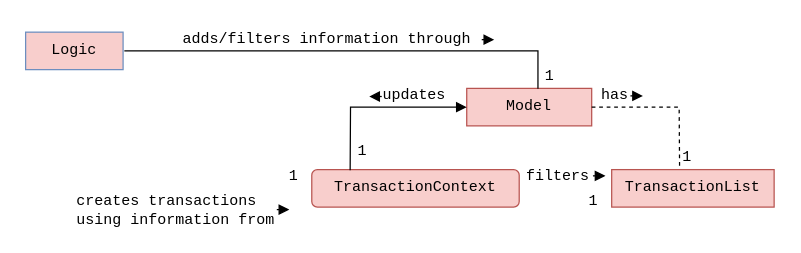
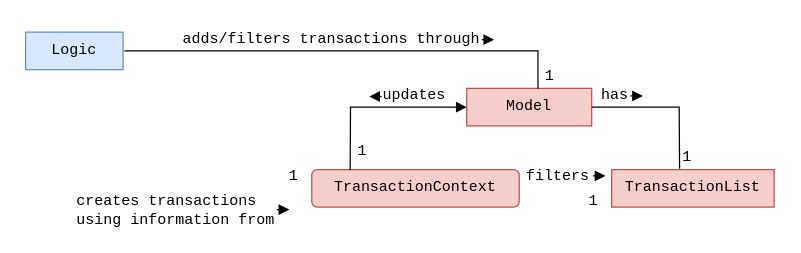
- <mxCell id="10" value="&lt;font face=&quot;Courier New&quot;&gt;adds/filters information through&lt;/font&gt;" style="text;html=1;resizable=0;points=[];autosize=1;align=left;verticalAlign=top;spacingTop=-4;" vertex="1" parent="1"><mxGeometry x="144" y="20" width="250" height="20" as="geometry" /></mxCell>
+ <mxCell id="10" value="&lt;font face=&quot;Courier New&quot;&gt;adds/filters transactions through&lt;/font&gt;" style="text;html=1;resizable=0;points=[];autosize=1;align=left;verticalAlign=top;spacingTop=-4;" vertex="1" parent="1"><mxGeometry x="144" y="20" width="250" height="20" as="geometry" /></mxCell>
- <mxCell id="3" value="Logic" style="rounded=0;whiteSpace=wrap;html=1;fillColor=#f8cecc;strokeColor=#6c8ebf;fontFamily=Courier New;" parent="1" vertex="1"><mxGeometry x="20" y="25" width="78" height="30" as="geometry" /></mxCell>
+ <mxCell id="3" value="Logic" style="rounded=0;whiteSpace=wrap;html=1;fillColor=#dae8fc;strokeColor=#6c8ebf;fontFamily=Courier New;" parent="1" vertex="1"><mxGeometry x="20" y="25" width="78" height="30" as="geometry" /></mxCell>
- <mxCell id="8" value="" style="endArrow=none;html=1;exitX=1;exitY=0.5;exitDx=0;exitDy=0;entryX=0.418;entryY=-0.026;entryDx=0;entryDy=0;rounded=0;entryPerimeter=0;dashed=1;" edge="1" parent="1" source="2" target="4"><mxGeometry width="50" height="50" relative="1" as="geometry"><mxPoint x="489" y="110" as="sourcePoint" /><mxPoint x="539" y="60" as="targetPoint" /><Array as="points"><mxPoint x="543" y="85" /></Array></mxGeometry></mxCell>
+ <mxCell id="8" value="" style="endArrow=none;html=1;exitX=1;exitY=0.5;exitDx=0;exitDy=0;entryX=0.418;entryY=-0.026;entryDx=0;entryDy=0;rounded=0;entryPerimeter=0;" edge="1" parent="1" source="2" target="4"><mxGeometry width="50" height="50" relative="1" as="geometry"><mxPoint x="489" y="110" as="sourcePoint" /><mxPoint x="539" y="60" as="targetPoint" /><Array as="points"><mxPoint x="543" y="85" /></Array></mxGeometry></mxCell>
